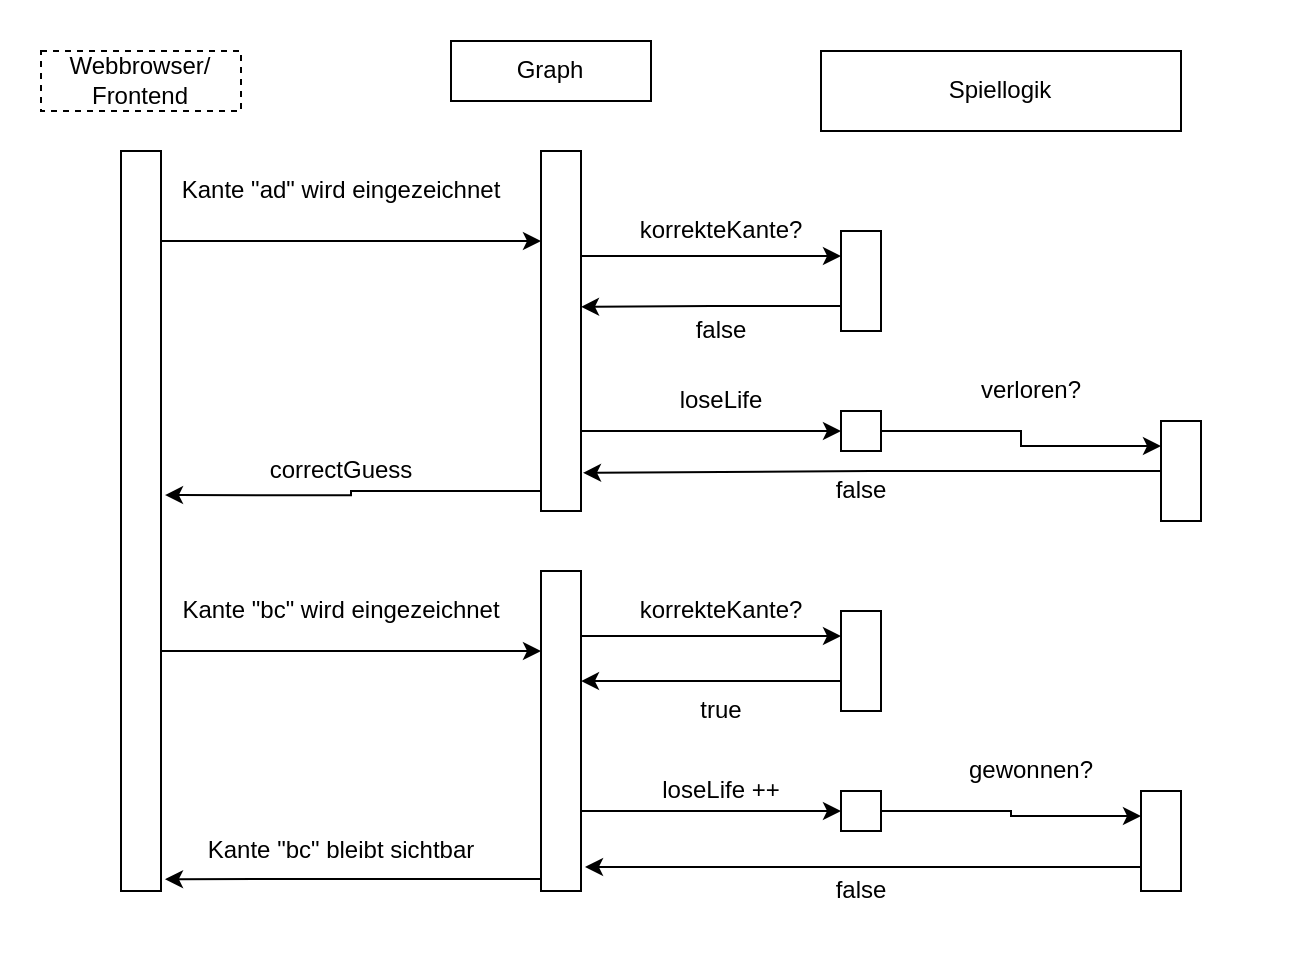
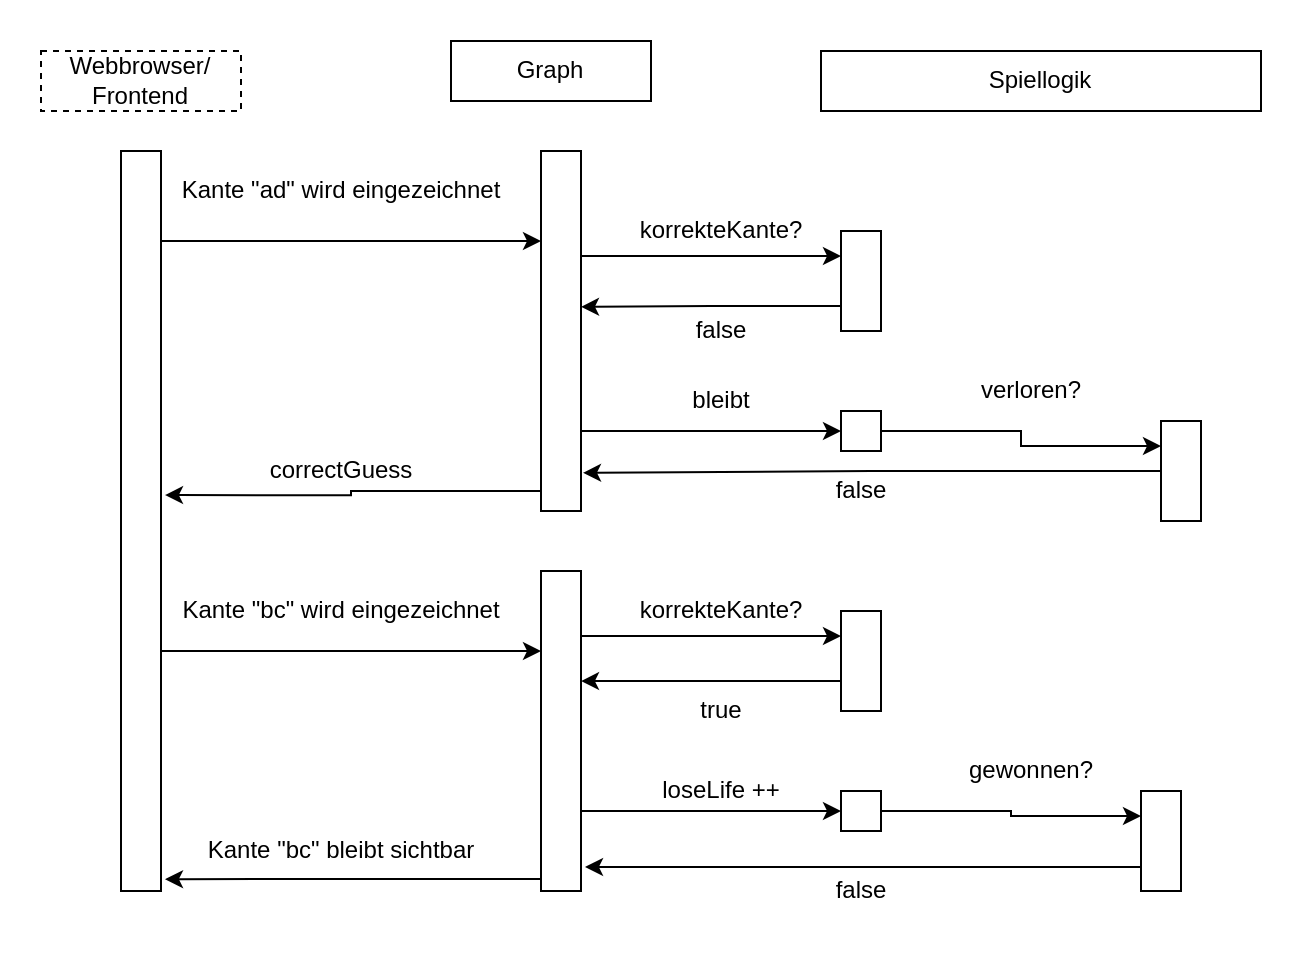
- <mxCell id="41" value="Spiellogik" style="rounded=0;whiteSpace=wrap;html=1;" vertex="1" parent="1"><mxGeometry x="410" y="25" width="180" height="40" as="geometry" /></mxCell>
+ <mxCell id="41" value="Spiellogik" style="rounded=0;whiteSpace=wrap;html=1;" vertex="1" parent="1"><mxGeometry x="410" y="25" width="220" height="30" as="geometry" /></mxCell>
- <mxCell id="14" value="loseLife" style="text;html=1;align=center;verticalAlign=middle;resizable=0;points=[];autosize=1;" vertex="1" parent="1"><mxGeometry x="330" y="190" width="60" height="20" as="geometry" /></mxCell>
+ <mxCell id="14" value="bleibt" style="text;html=1;align=center;verticalAlign=middle;resizable=0;points=[];autosize=1;" vertex="1" parent="1"><mxGeometry x="330" y="190" width="60" height="20" as="geometry" /></mxCell>
